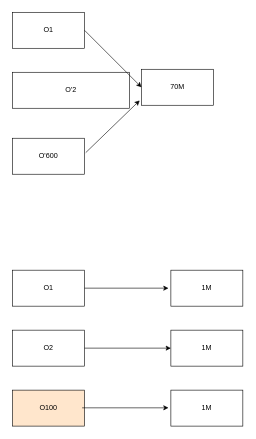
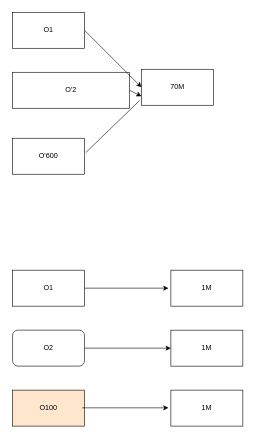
+ <mxCell id="6" value="" style="endArrow=classic;html=1;rounded=0;exitX=1;exitY=0.5;exitDx=0;exitDy=0;entryX=0;entryY=0.75;entryDx=0;entryDy=0;" edge="1" parent="1" source="3" target="4"><mxGeometry width="50" height="50" relative="1" as="geometry"><mxPoint x="150" y="60" as="sourcePoint" /><mxPoint x="350" y="100" as="targetPoint" /></mxGeometry></mxCell>
- <mxCell id="9" value="" style="endArrow=classic;html=1;rounded=0;exitX=1.017;exitY=0.4;exitDx=0;exitDy=0;entryX=-0.025;entryY=0.867;entryDx=0;entryDy=0;exitPerimeter=0;entryPerimeter=0;" edge="1" parent="1" source="8" target="4"><mxGeometry width="50" height="50" relative="1" as="geometry"><mxPoint x="150" y="220" as="sourcePoint" /><mxPoint x="290" y="145" as="targetPoint" /></mxGeometry></mxCell>
+ <mxCell id="9" value="" style="endArrow=none;html=1;rounded=0;exitX=1.017;exitY=0.4;exitDx=0;exitDy=0;entryX=-0.025;entryY=0.867;entryDx=0;entryDy=0;exitPerimeter=0;entryPerimeter=0;" edge="1" parent="1" source="8" target="4"><mxGeometry width="50" height="50" relative="1" as="geometry"><mxPoint x="150" y="220" as="sourcePoint" /><mxPoint x="290" y="145" as="targetPoint" /></mxGeometry></mxCell>
- <mxCell id="10" value="O2" style="rounded=0;whiteSpace=wrap;html=1;" vertex="1" parent="1"><mxGeometry x="20" y="550" width="120" height="60" as="geometry" /></mxCell>
+ <mxCell id="10" value="O2" style="whiteSpace=wrap;html=1;rounded=1;" vertex="1" parent="1"><mxGeometry x="20" y="550" width="120" height="60" as="geometry" /></mxCell>
